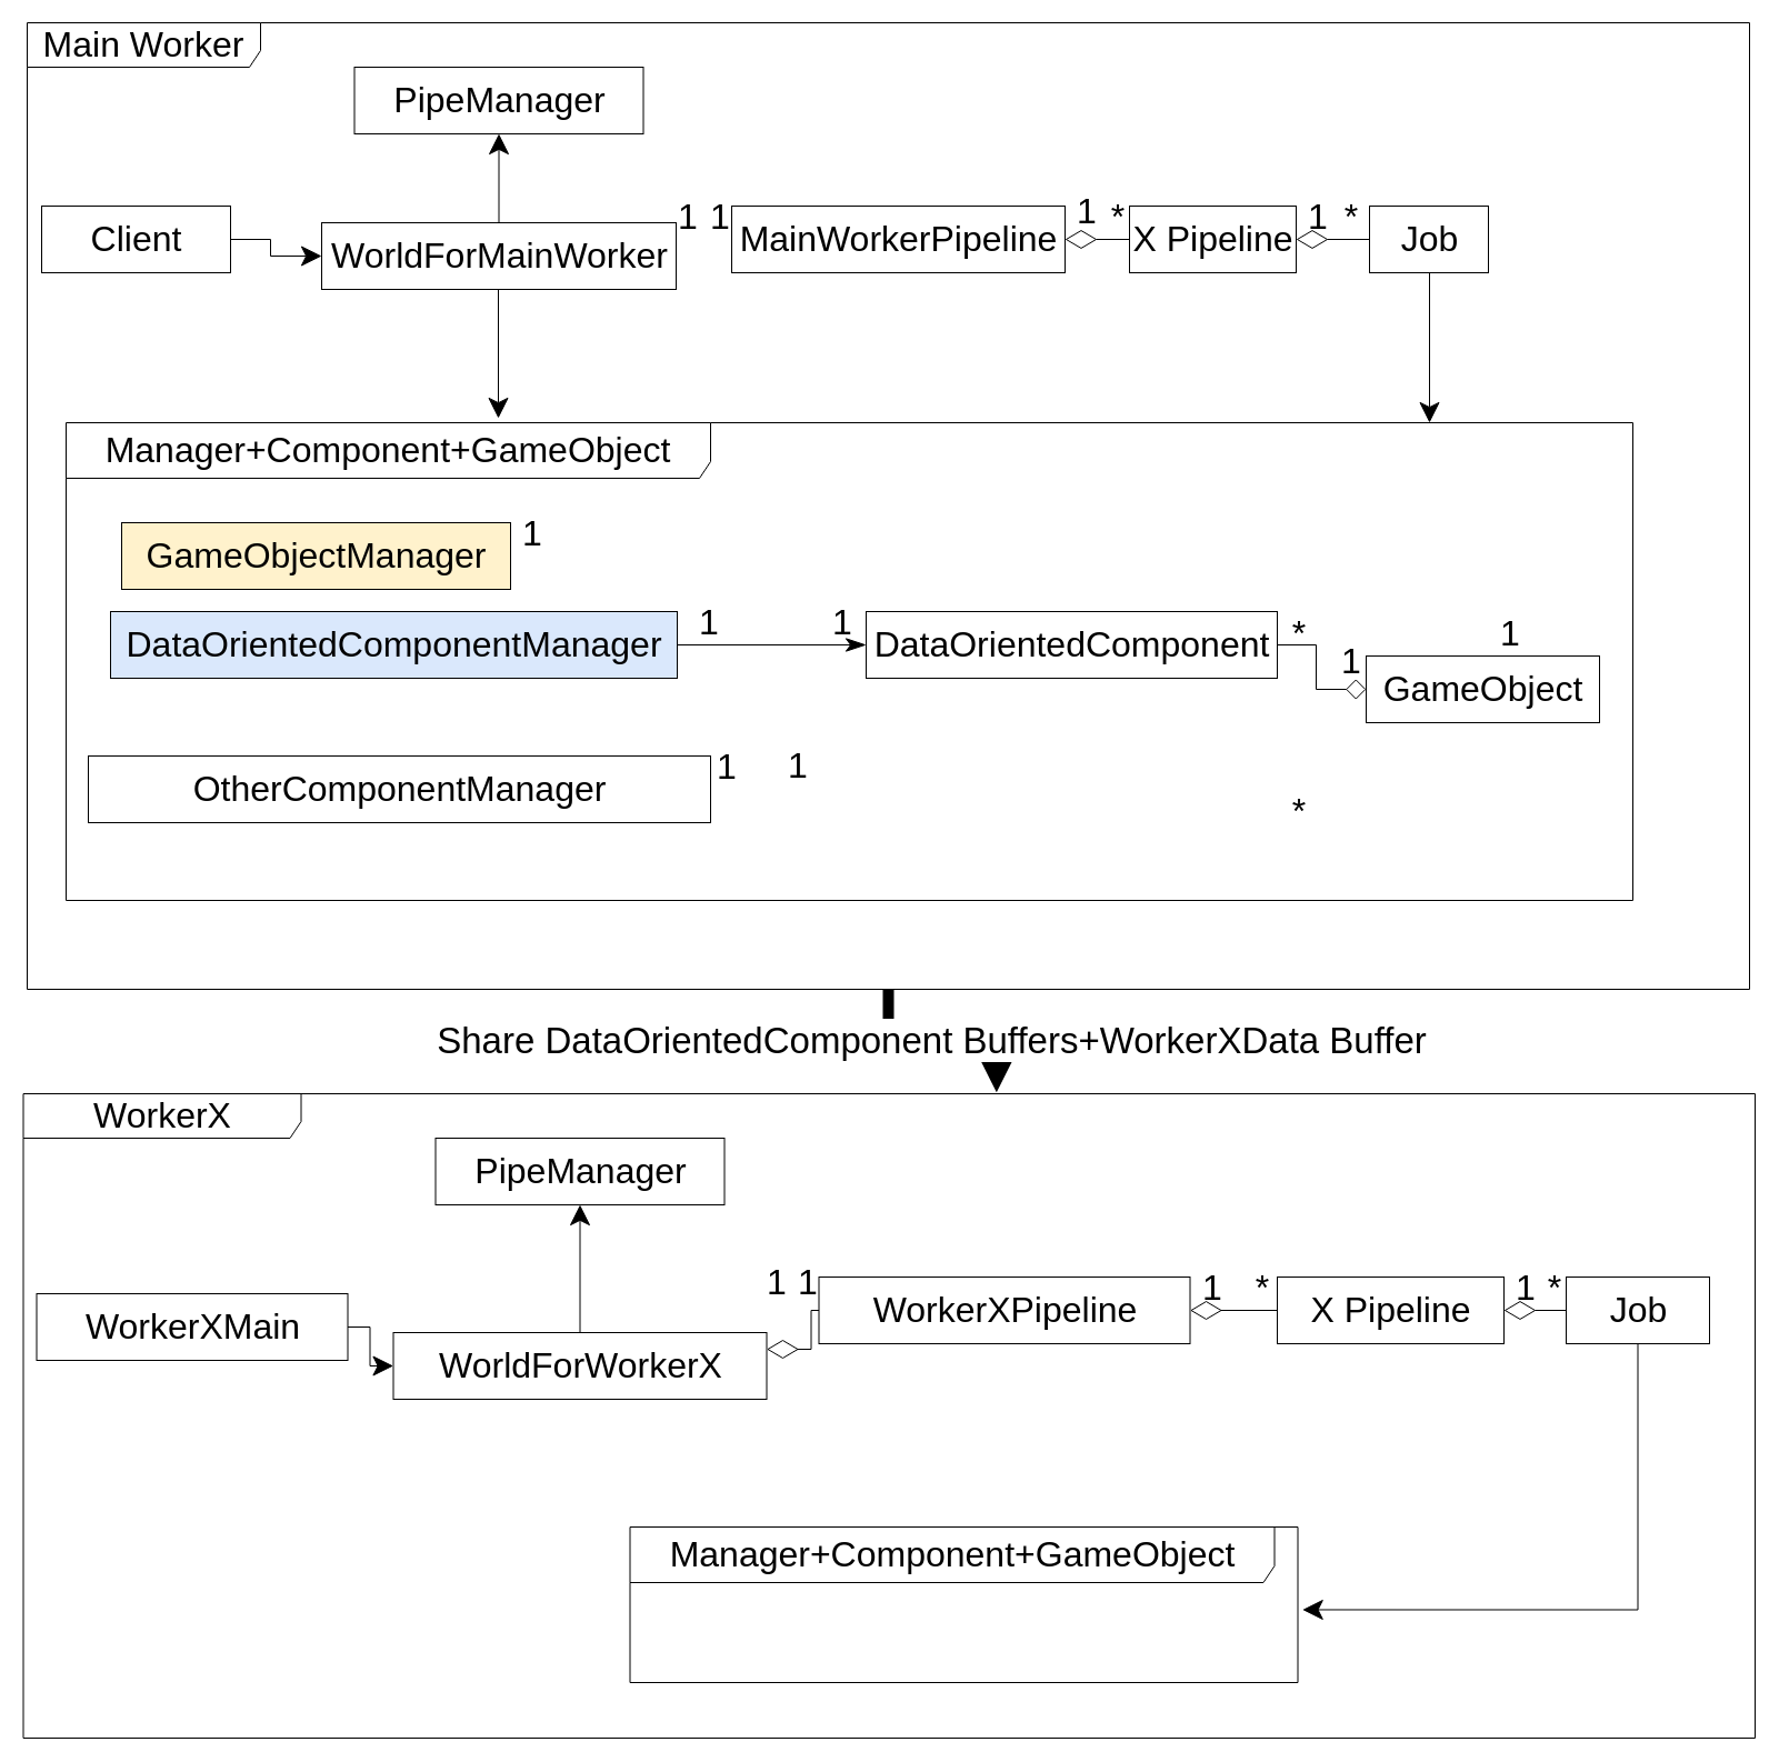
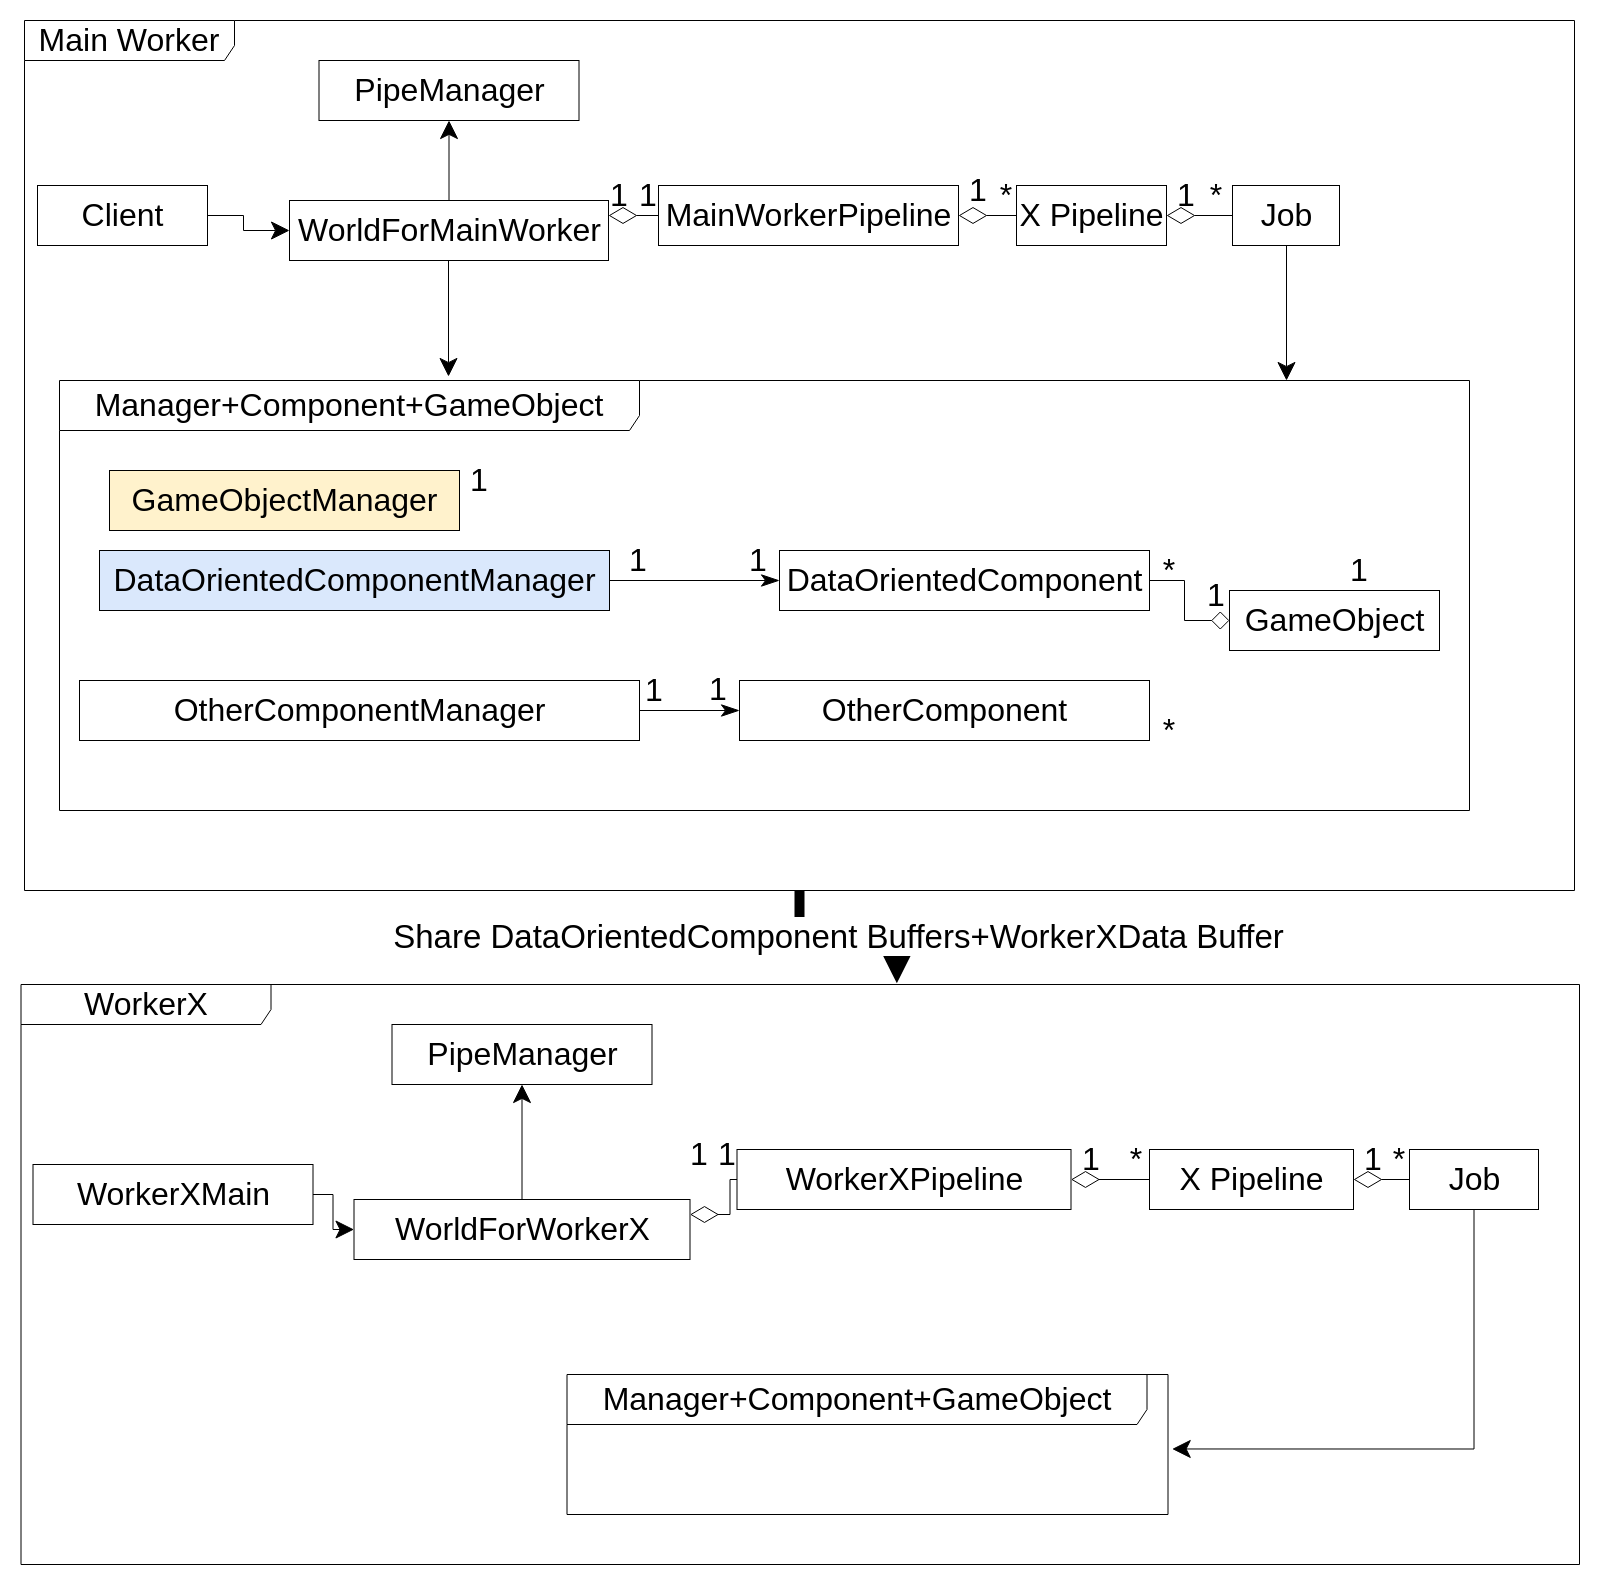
+ <mxCell id="8" value="" style="edgeStyle=orthogonalEdgeStyle;rounded=0;orthogonalLoop=1;jettySize=auto;html=1;endSize=26;startSize=26;startArrow=diamondThin;startFill=0;endArrow=none;endFill=0;exitX=1;exitY=0.25;exitDx=0;exitDy=0;" parent="1" source="10" target="13" edge="1"><mxGeometry relative="1" as="geometry" /></mxCell>
+ <mxCell id="28" style="edgeStyle=orthogonalEdgeStyle;rounded=0;orthogonalLoop=1;jettySize=auto;html=1;entryX=0;entryY=0.5;entryDx=0;entryDy=0;startArrow=none;startFill=0;endArrow=classicThin;endFill=1;startSize=16;endSize=16;" parent="1" source="29" target="32" edge="1"><mxGeometry relative="1" as="geometry" /></mxCell>
+ <mxCell id="32" value="OtherComponent" style="html=1;fontSize=32;" parent="1" vertex="1"><mxGeometry x="739" y="680" width="410" height="60" as="geometry" /></mxCell>
